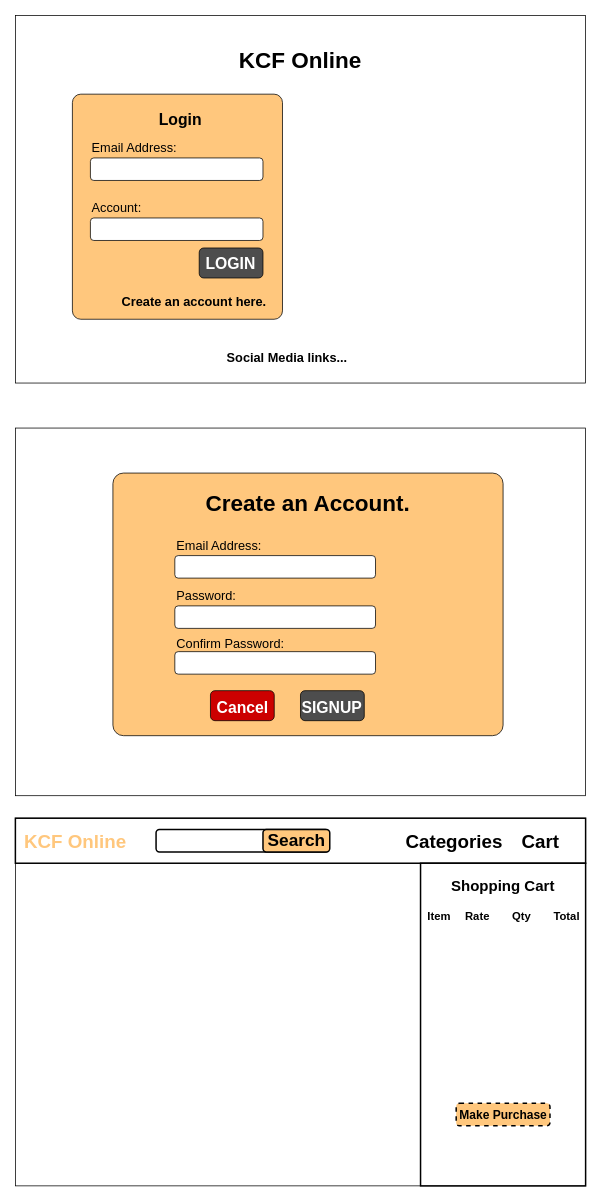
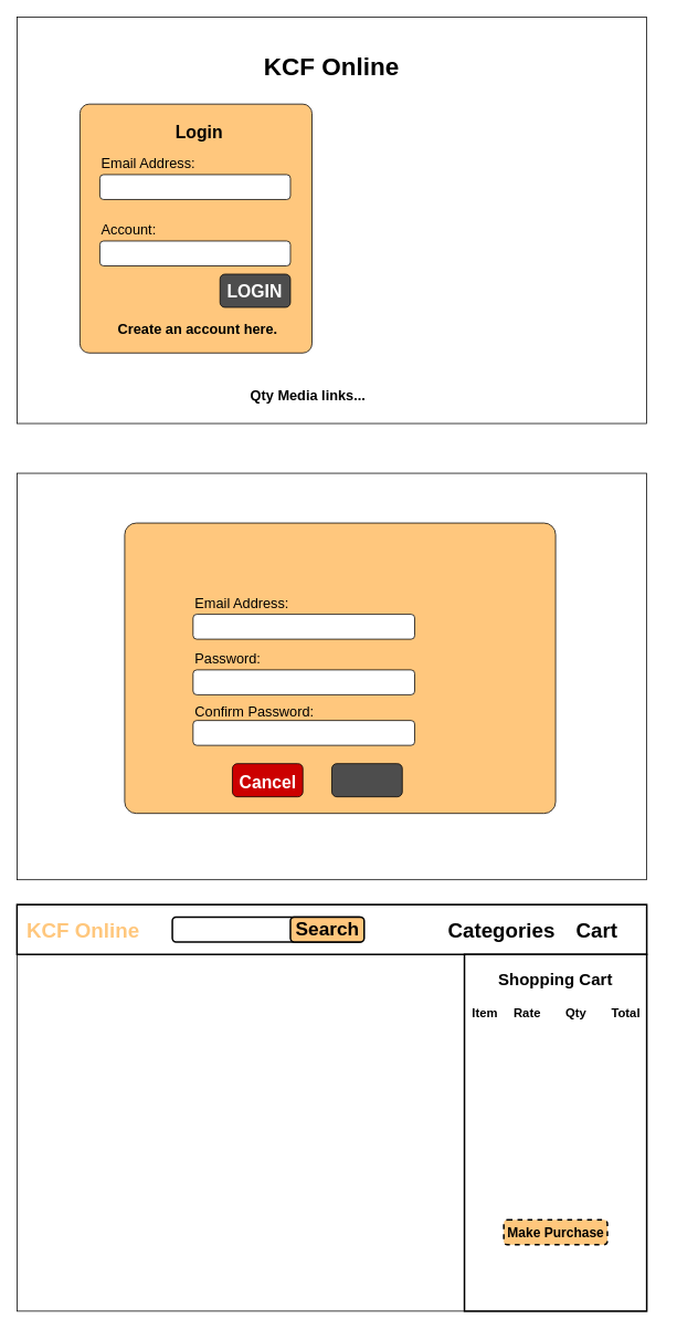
- <mxCell id="12" value="&lt;span style=&quot;font-size: 17px&quot;&gt;&lt;b&gt;Create an account here.&lt;/b&gt;&lt;/span&gt;" style="text;html=1;strokeColor=none;fillColor=none;align=left;verticalAlign=middle;whiteSpace=wrap;rounded=0;fontSize=21;" vertex="1" parent="1"><mxGeometry x="160" y="385" width="200" height="30" as="geometry" /></mxCell>
+ <mxCell id="12" value="&lt;span style=&quot;font-size: 17px&quot;&gt;&lt;b&gt;Create an account here.&lt;/b&gt;&lt;/span&gt;" style="text;html=1;strokeColor=none;fillColor=none;align=left;verticalAlign=middle;whiteSpace=wrap;rounded=0;fontSize=21;" vertex="1" parent="1"><mxGeometry x="140" y="380" width="200" height="30" as="geometry" /></mxCell>
- <mxCell id="13" value="&lt;span style=&quot;font-size: 17px&quot;&gt;&lt;b&gt;Social Media links...&lt;/b&gt;&lt;/span&gt;" style="text;html=1;strokeColor=none;fillColor=none;align=left;verticalAlign=middle;whiteSpace=wrap;rounded=0;fontSize=21;" vertex="1" parent="1"><mxGeometry x="300" y="460" width="200" height="30" as="geometry" /></mxCell>
+ <mxCell id="13" value="&lt;span style=&quot;font-size: 17px&quot;&gt;&lt;b&gt;Qty Media links...&lt;/b&gt;&lt;/span&gt;" style="text;html=1;strokeColor=none;fillColor=none;align=left;verticalAlign=middle;whiteSpace=wrap;rounded=0;fontSize=21;" vertex="1" parent="1"><mxGeometry x="300" y="460" width="200" height="30" as="geometry" /></mxCell>
- <mxCell id="16" value="&lt;span style=&quot;font-size: 30px&quot;&gt;&lt;b&gt;Create an Account.&lt;/b&gt;&lt;/span&gt;" style="text;html=1;strokeColor=none;fillColor=none;align=center;verticalAlign=middle;whiteSpace=wrap;rounded=0;" vertex="1" parent="1"><mxGeometry x="175" y="640" width="470" height="60" as="geometry" /></mxCell>
- <mxCell id="24" value="&lt;font style=&quot;font-size: 21px&quot; color=&quot;#ffffff&quot;&gt;&lt;b&gt;SIGNUP&lt;/b&gt;&lt;/font&gt;" style="text;html=1;strokeColor=none;fillColor=none;align=center;verticalAlign=middle;whiteSpace=wrap;rounded=0;fontSize=30;" vertex="1" parent="1"><mxGeometry x="412" y="924" width="60" height="30" as="geometry" /></mxCell>
